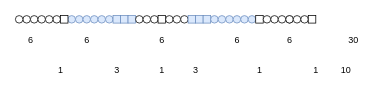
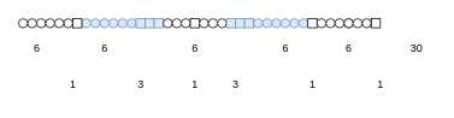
- <mxCell id="54" value="30" style="text;html=1;align=center;verticalAlign=middle;resizable=0;points=[];autosize=1;strokeColor=none;fillColor=none;" vertex="1" parent="1"><mxGeometry x="450" y="38" width="40" height="30" as="geometry" /></mxCell>
+ <mxCell id="54" value="30" style="text;html=1;align=center;verticalAlign=middle;resizable=0;points=[];autosize=1;strokeColor=none;fillColor=none;" vertex="1" parent="1"><mxGeometry x="440" y="38" width="40" height="30" as="geometry" /></mxCell>
- <mxCell id="55" value="10" style="text;html=1;align=center;verticalAlign=middle;resizable=0;points=[];autosize=1;strokeColor=none;fillColor=none;" vertex="1" parent="1"><mxGeometry x="440" y="78" width="40" height="30" as="geometry" /></mxCell>
